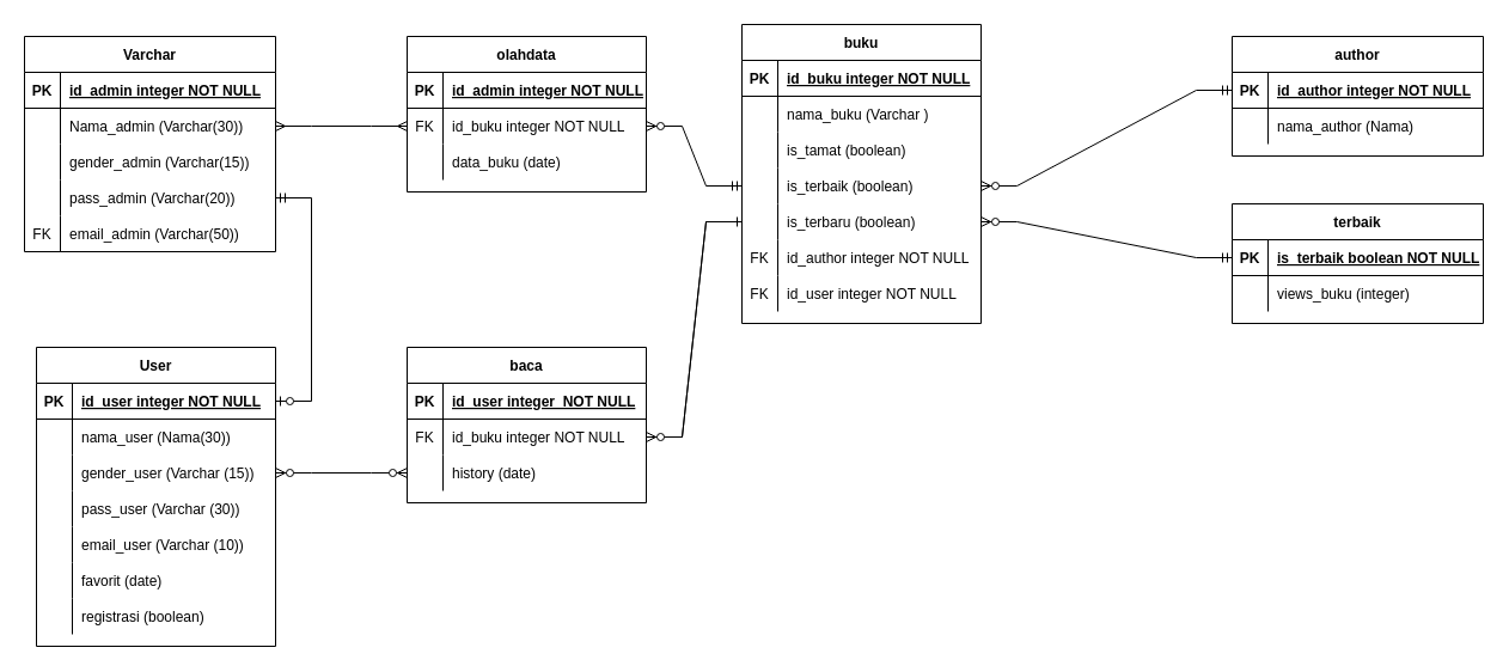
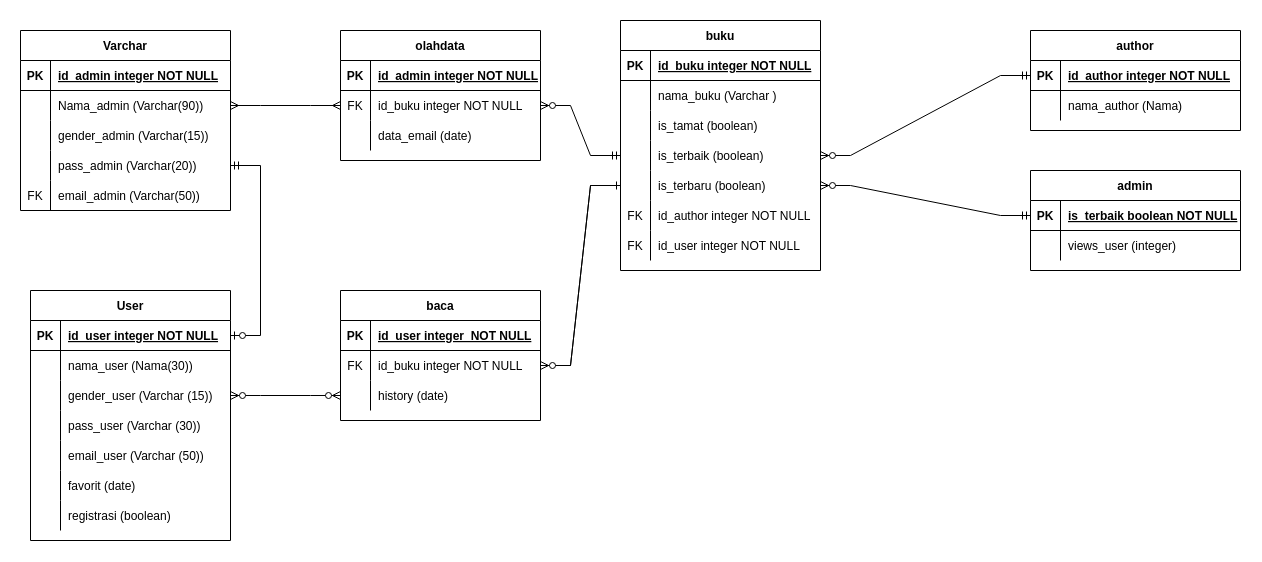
- <mxCell id="8" value="Nama_admin (Varchar(30))" style="shape=partialRectangle;connectable=0;fillColor=none;top=0;left=0;bottom=0;right=0;align=left;spacingLeft=6;overflow=hidden;" vertex="1" parent="6"><mxGeometry x="30" width="180" height="30" as="geometry"><mxRectangle width="180" height="30" as="alternateBounds" /></mxGeometry></mxCell>
+ <mxCell id="8" value="Nama_admin (Varchar(90))" style="shape=partialRectangle;connectable=0;fillColor=none;top=0;left=0;bottom=0;right=0;align=left;spacingLeft=6;overflow=hidden;" vertex="1" parent="6"><mxGeometry x="30" width="180" height="30" as="geometry"><mxRectangle width="180" height="30" as="alternateBounds" /></mxGeometry></mxCell>
- <mxCell id="81" value="data_buku (date)" style="shape=partialRectangle;connectable=0;fillColor=none;top=0;left=0;bottom=0;right=0;align=left;spacingLeft=6;overflow=hidden;" vertex="1" parent="79"><mxGeometry x="30" width="170" height="30" as="geometry"><mxRectangle width="170" height="30" as="alternateBounds" /></mxGeometry></mxCell>
+ <mxCell id="81" value="data_email (date)" style="shape=partialRectangle;connectable=0;fillColor=none;top=0;left=0;bottom=0;right=0;align=left;spacingLeft=6;overflow=hidden;" vertex="1" parent="79"><mxGeometry x="30" width="170" height="30" as="geometry"><mxRectangle width="170" height="30" as="alternateBounds" /></mxGeometry></mxCell>
- <mxCell id="89" value="terbaik" style="shape=table;startSize=30;container=1;collapsible=1;childLayout=tableLayout;fixedRows=1;rowLines=0;fontStyle=1;align=center;resizeLast=1;" vertex="1" parent="1"><mxGeometry x="1030" y="170" width="210" height="100" as="geometry" /></mxCell>
+ <mxCell id="89" value="admin" style="shape=table;startSize=30;container=1;collapsible=1;childLayout=tableLayout;fixedRows=1;rowLines=0;fontStyle=1;align=center;resizeLast=1;" vertex="1" parent="1"><mxGeometry x="1030" y="170" width="210" height="100" as="geometry" /></mxCell>
- <mxCell id="95" value="views_buku (integer)" style="shape=partialRectangle;connectable=0;fillColor=none;top=0;left=0;bottom=0;right=0;align=left;spacingLeft=6;overflow=hidden;" vertex="1" parent="93"><mxGeometry x="30" width="180" height="30" as="geometry"><mxRectangle width="180" height="30" as="alternateBounds" /></mxGeometry></mxCell>
+ <mxCell id="95" value="views_user (integer)" style="shape=partialRectangle;connectable=0;fillColor=none;top=0;left=0;bottom=0;right=0;align=left;spacingLeft=6;overflow=hidden;" vertex="1" parent="93"><mxGeometry x="30" width="180" height="30" as="geometry"><mxRectangle width="180" height="30" as="alternateBounds" /></mxGeometry></mxCell>
- <mxCell id="33" value="email_user (Varchar (10))" style="shape=partialRectangle;connectable=0;fillColor=none;top=0;left=0;bottom=0;right=0;align=left;spacingLeft=6;overflow=hidden;" vertex="1" parent="31"><mxGeometry x="30" width="170" height="30" as="geometry"><mxRectangle width="170" height="30" as="alternateBounds" /></mxGeometry></mxCell>
+ <mxCell id="33" value="email_user (Varchar (50))" style="shape=partialRectangle;connectable=0;fillColor=none;top=0;left=0;bottom=0;right=0;align=left;spacingLeft=6;overflow=hidden;" vertex="1" parent="31"><mxGeometry x="30" width="170" height="30" as="geometry"><mxRectangle width="170" height="30" as="alternateBounds" /></mxGeometry></mxCell>
